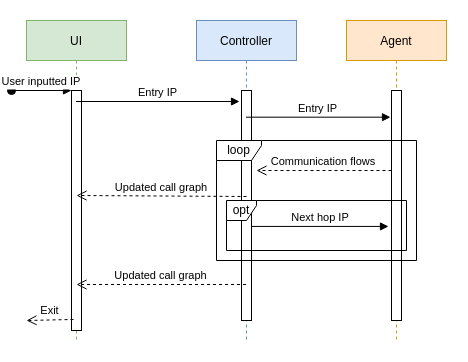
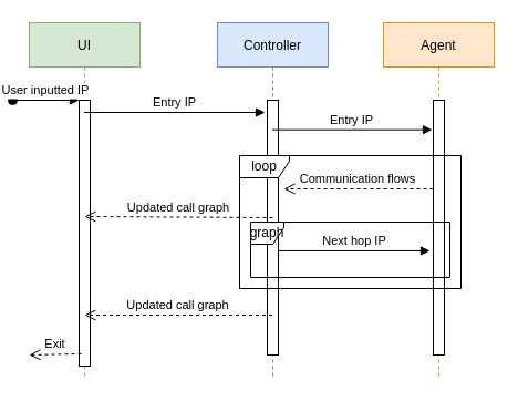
- <mxCell id="17" value="opt" style="shape=umlFrame;whiteSpace=wrap;html=1;width=30;height=20;" vertex="1" parent="1"><mxGeometry x="220" y="200" width="180" height="50" as="geometry" /></mxCell>
+ <mxCell id="17" value="graph" style="shape=umlFrame;whiteSpace=wrap;html=1;width=30;height=20;" vertex="1" parent="1"><mxGeometry x="220" y="200" width="180" height="50" as="geometry" /></mxCell>
